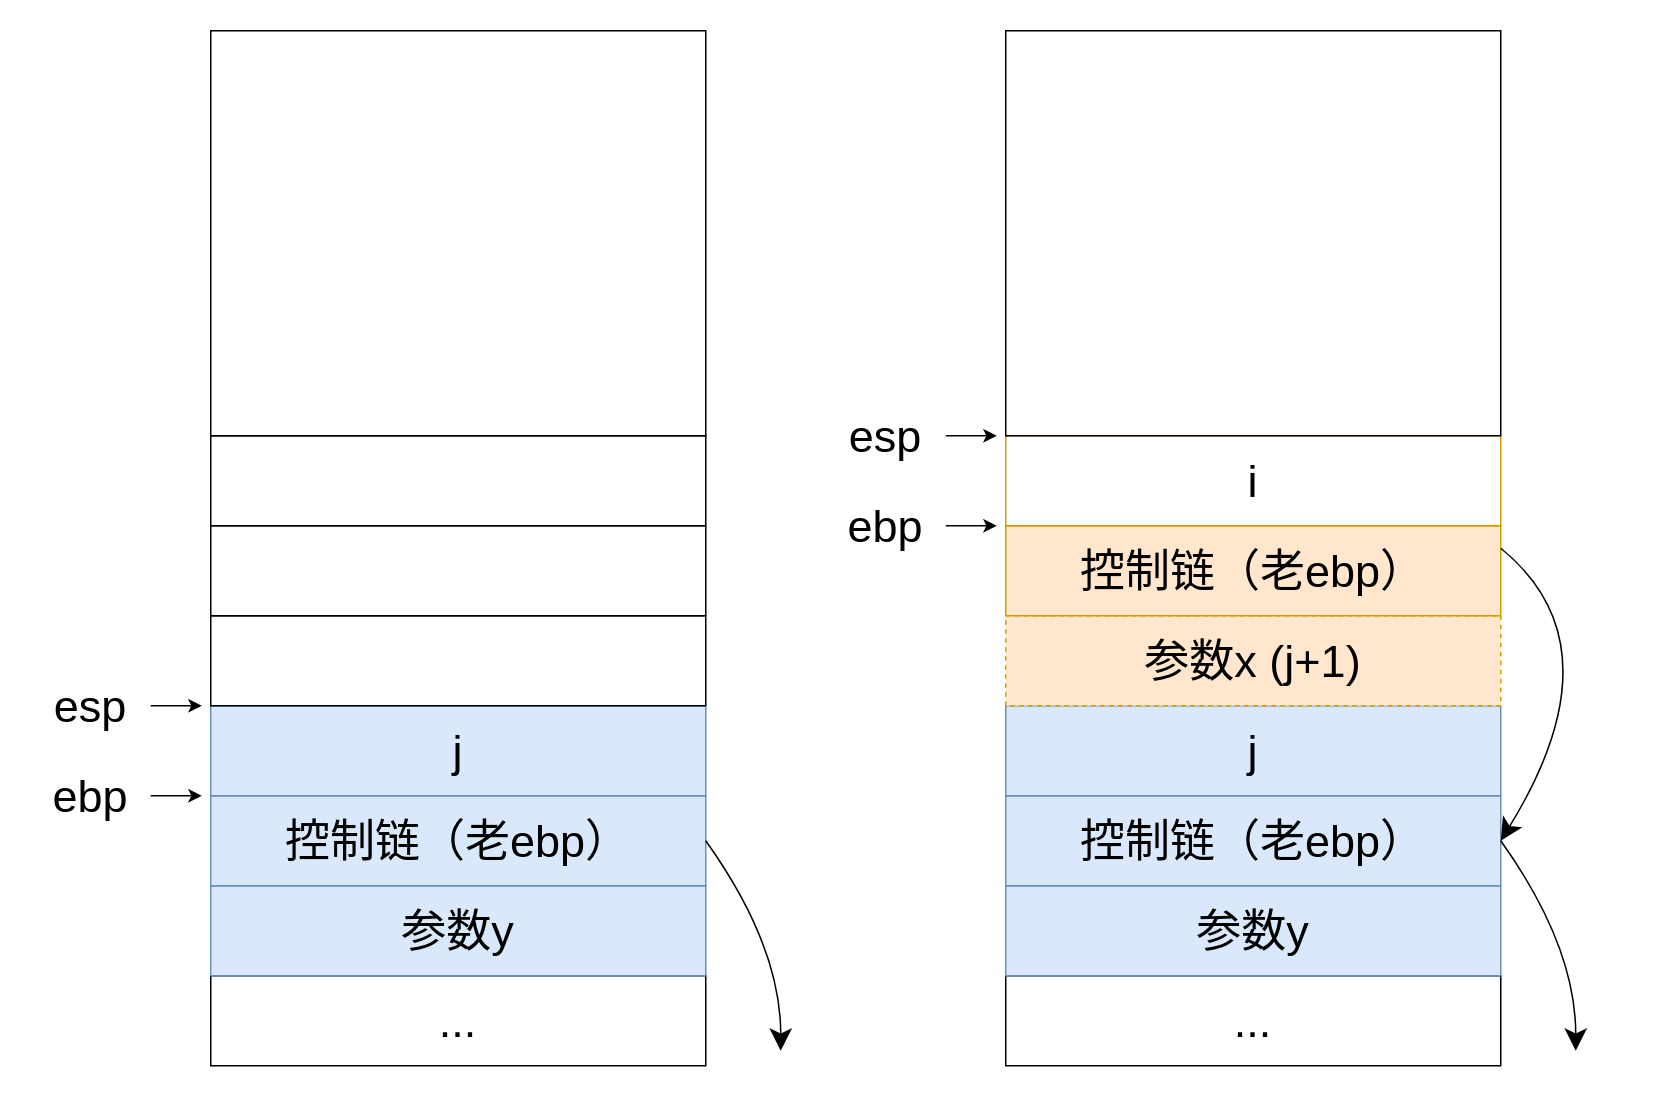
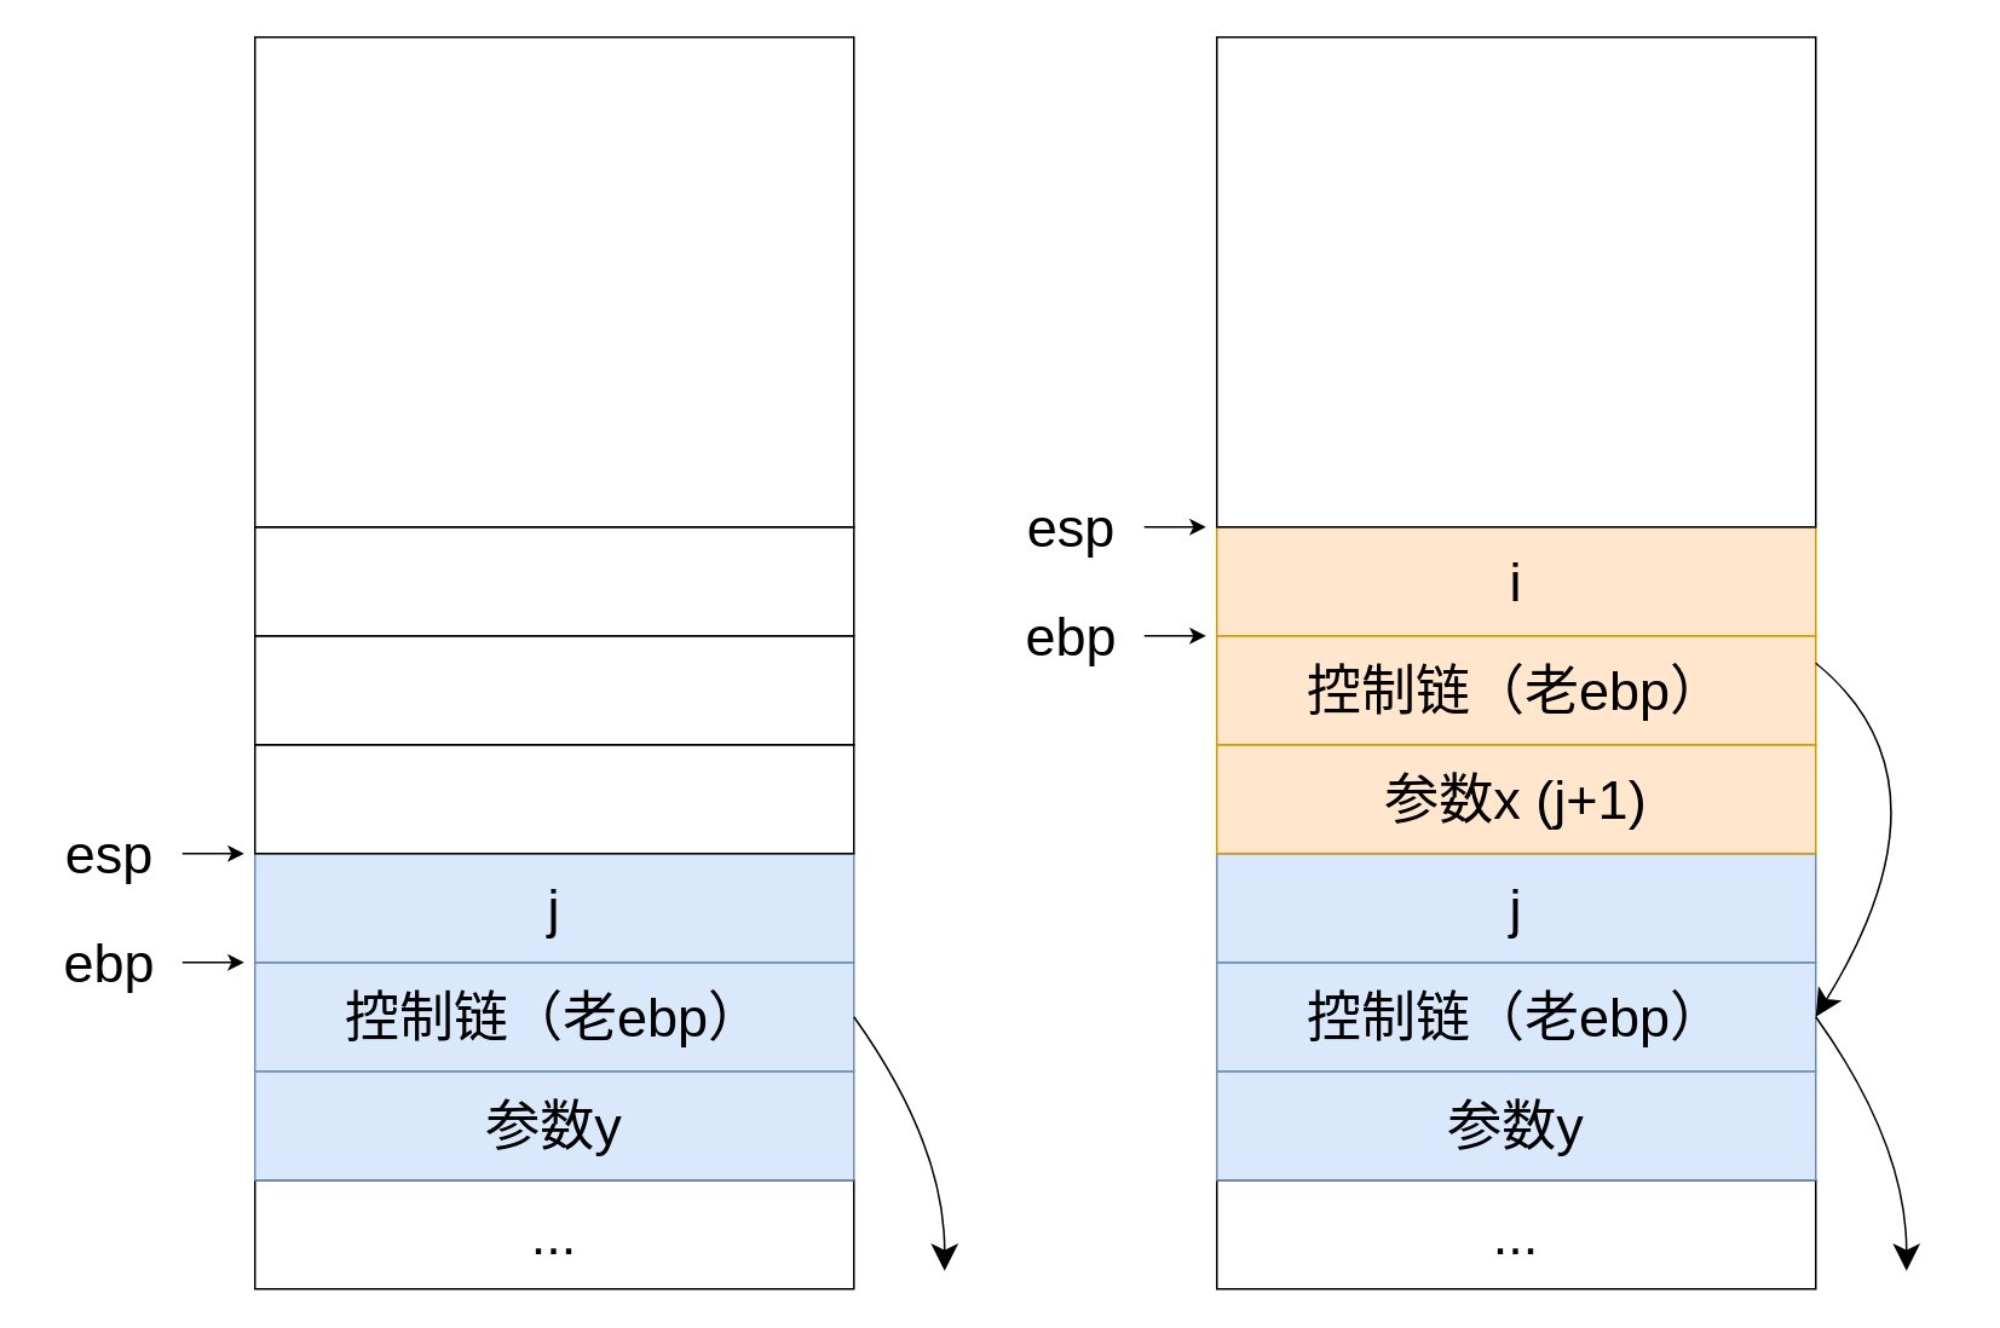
- <mxCell id="22" value="i" style="rounded=0;whiteSpace=wrap;html=1;fontSize=30;fillColor=#ffffff;strokeColor=#d79b00;" vertex="1" parent="1"><mxGeometry x="670" y="290" width="330" height="60" as="geometry" /></mxCell>
+ <mxCell id="22" value="i" style="rounded=0;whiteSpace=wrap;html=1;fontSize=30;fillColor=#ffe6cc;strokeColor=#d79b00;" vertex="1" parent="1"><mxGeometry x="670" y="290" width="330" height="60" as="geometry" /></mxCell>
- <mxCell id="20" value="参数x (j+1)" style="rounded=0;whiteSpace=wrap;html=1;fontSize=30;fillColor=#ffe6cc;strokeColor=#d79b00;dashed=1;" vertex="1" parent="1"><mxGeometry x="670" y="410" width="330" height="60" as="geometry" /></mxCell>
+ <mxCell id="20" value="参数x (j+1)" style="rounded=0;whiteSpace=wrap;html=1;fontSize=30;fillColor=#ffe6cc;strokeColor=#d79b00;" vertex="1" parent="1"><mxGeometry x="670" y="410" width="330" height="60" as="geometry" /></mxCell>
